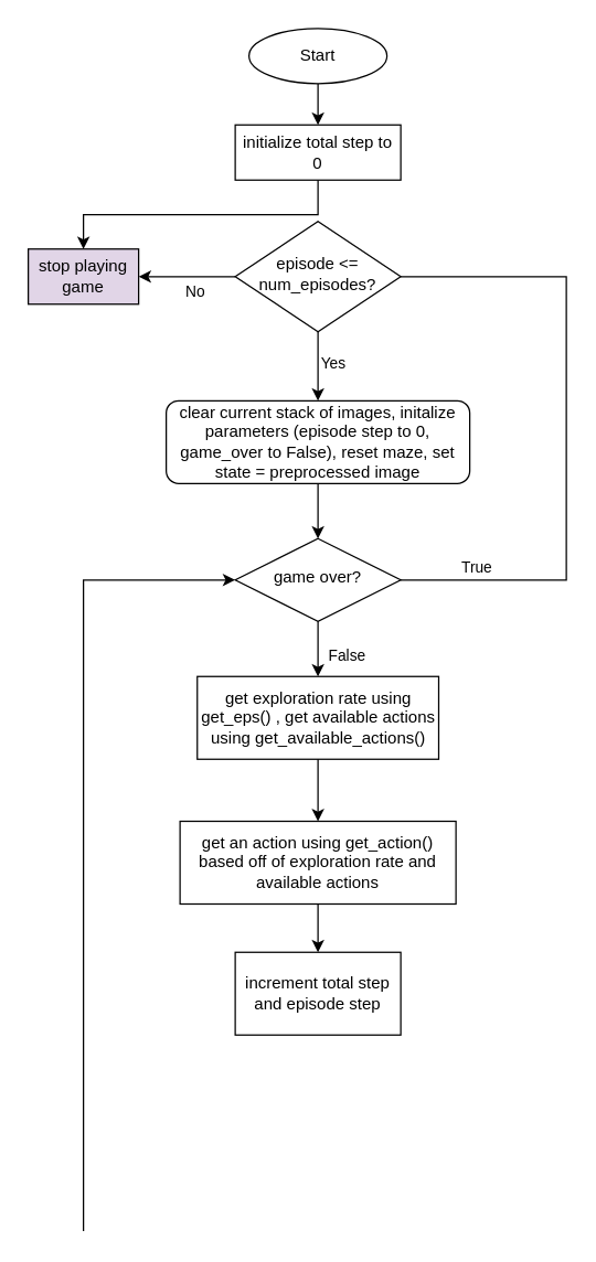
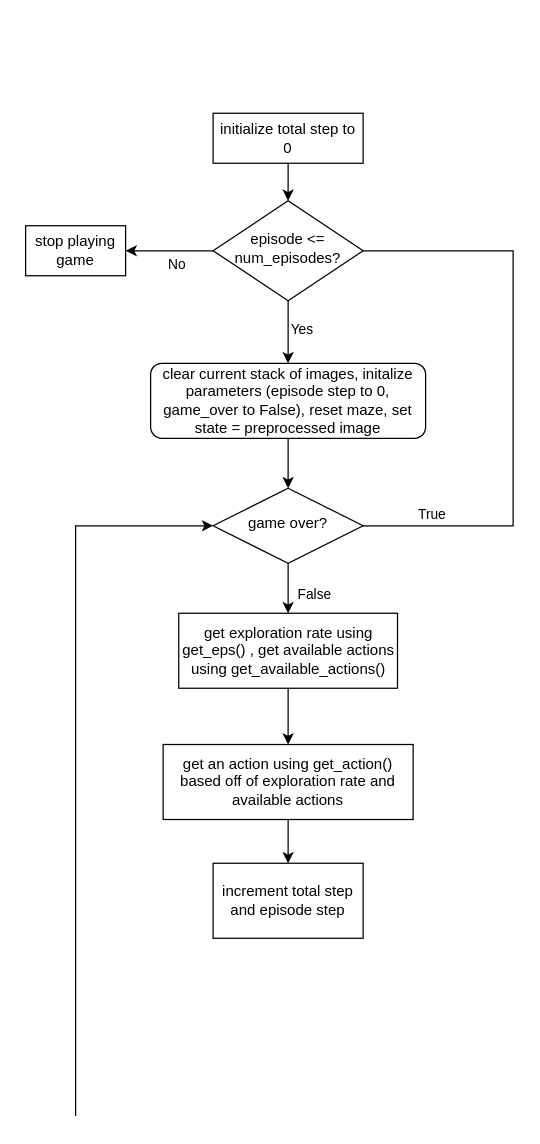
- <mxCell id="8" value="Start" style="ellipse;whiteSpace=wrap;html=1;" vertex="1" parent="1"><mxGeometry x="180" y="20" width="100" height="40" as="geometry" /></mxCell>
- <mxCell id="7" style="edgeStyle=orthogonalEdgeStyle;rounded=0;orthogonalLoop=1;jettySize=auto;html=1;entryX=0.5;entryY=0;entryDx=0;entryDy=0;" edge="1" parent="1" source="8" target="24"><mxGeometry relative="1" as="geometry"><mxPoint x="230" y="60" as="targetPoint" /><Array as="points"><mxPoint x="230" y="60" /><mxPoint x="230" y="60" /></Array></mxGeometry></mxCell>
- <mxCell id="23" style="edgeStyle=orthogonalEdgeStyle;rounded=0;orthogonalLoop=1;jettySize=auto;html=1;exitX=0.5;exitY=1;exitDx=0;exitDy=0;" edge="1" parent="1" source="24" target="11"><mxGeometry relative="1" as="geometry" /></mxCell>
+ <mxCell id="23" style="edgeStyle=orthogonalEdgeStyle;rounded=0;orthogonalLoop=1;jettySize=auto;html=1;exitX=0.5;exitY=1;exitDx=0;exitDy=0;entryX=0.5;entryY=0;entryDx=0;entryDy=0;" edge="1" parent="1" source="24" target="5"><mxGeometry relative="1" as="geometry" /></mxCell>
- <mxCell id="11" value="stop playing game" style="rounded=0;whiteSpace=wrap;html=1;fillColor=#e1d5e7;" vertex="1" parent="1"><mxGeometry x="20" y="180" width="80" height="40" as="geometry" /></mxCell>
+ <mxCell id="11" value="stop playing game" style="rounded=0;whiteSpace=wrap;html=1;" vertex="1" parent="1"><mxGeometry x="20" y="180" width="80" height="40" as="geometry" /></mxCell>
